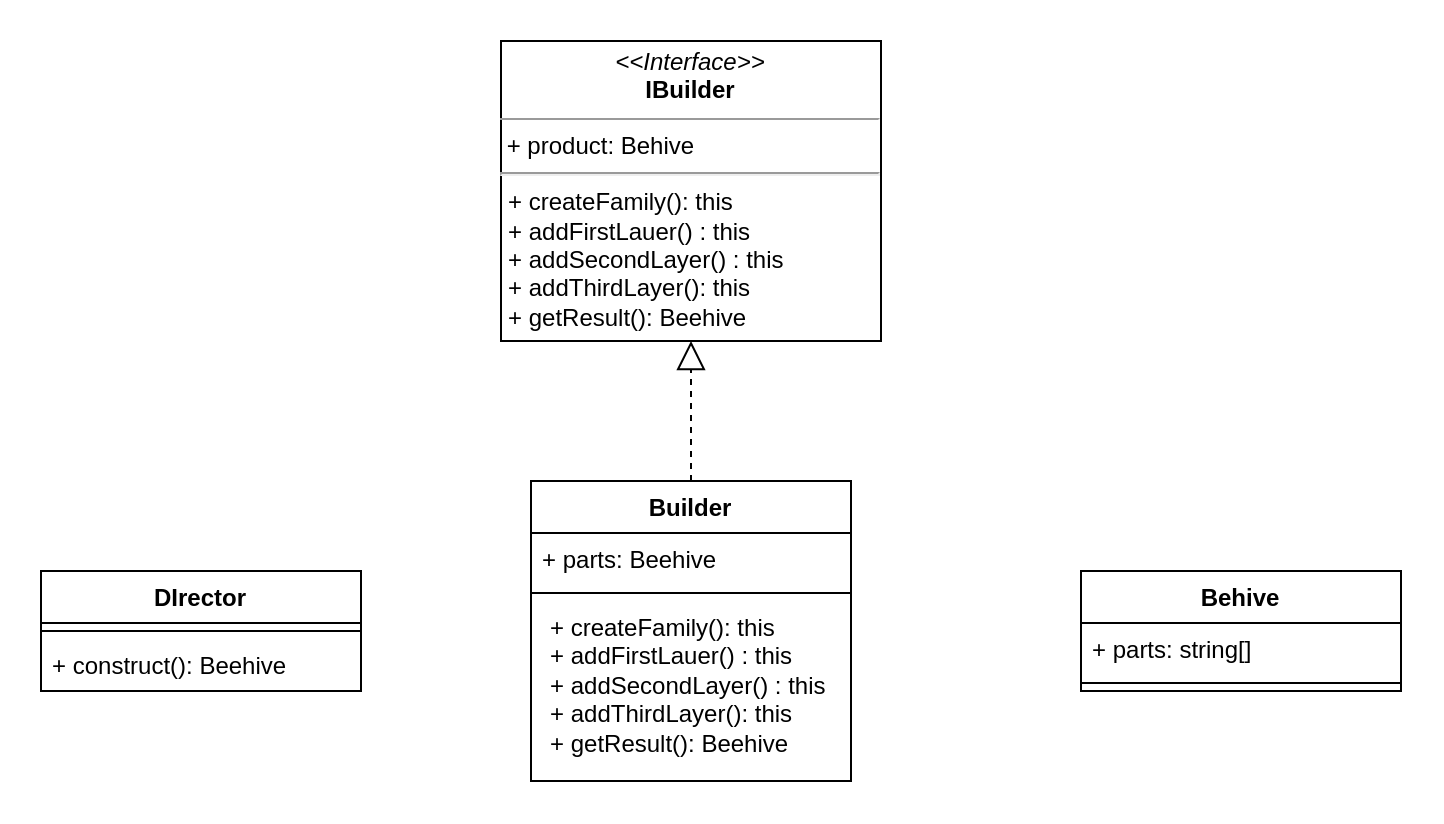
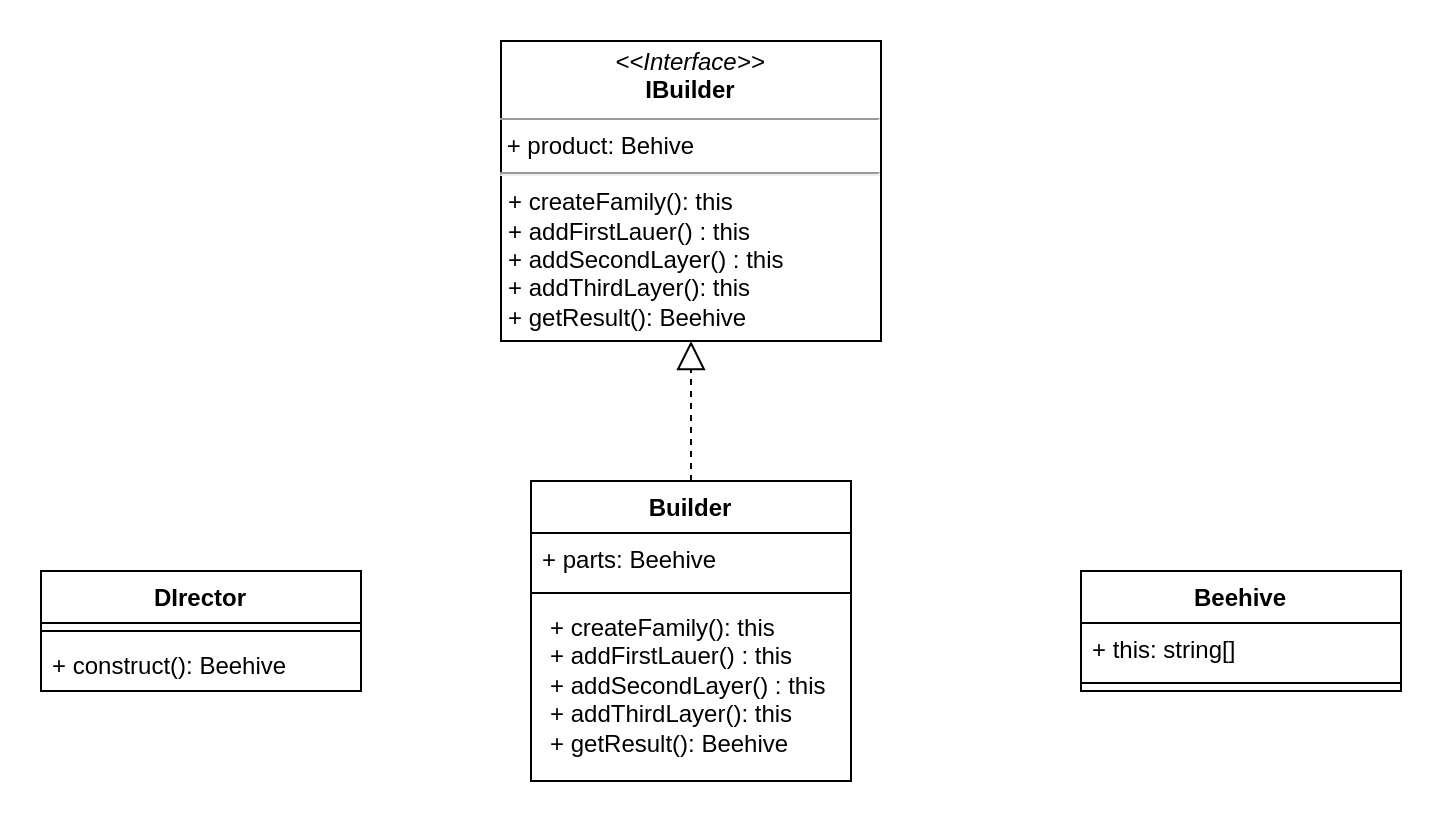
- <mxCell id="3" value="Behive" style="swimlane;fontStyle=1;align=center;verticalAlign=top;childLayout=stackLayout;horizontal=1;startSize=26;horizontalStack=0;resizeParent=1;resizeParentMax=0;resizeLast=0;collapsible=1;marginBottom=0;whiteSpace=wrap;html=1;" parent="1" vertex="1"><mxGeometry x="540" y="285" width="160" height="60" as="geometry" /></mxCell>
+ <mxCell id="3" value="Beehive" style="swimlane;fontStyle=1;align=center;verticalAlign=top;childLayout=stackLayout;horizontal=1;startSize=26;horizontalStack=0;resizeParent=1;resizeParentMax=0;resizeLast=0;collapsible=1;marginBottom=0;whiteSpace=wrap;html=1;" parent="1" vertex="1"><mxGeometry x="540" y="285" width="160" height="60" as="geometry" /></mxCell>
- <mxCell id="4" value="+ parts: string[]" style="text;strokeColor=none;fillColor=none;align=left;verticalAlign=top;spacingLeft=4;spacingRight=4;overflow=hidden;rotatable=0;points=[[0,0.5],[1,0.5]];portConstraint=eastwest;whiteSpace=wrap;html=1;" parent="3" vertex="1"><mxGeometry y="26" width="160" height="26" as="geometry" /></mxCell>
+ <mxCell id="4" value="+ this: string[]" style="text;strokeColor=none;fillColor=none;align=left;verticalAlign=top;spacingLeft=4;spacingRight=4;overflow=hidden;rotatable=0;points=[[0,0.5],[1,0.5]];portConstraint=eastwest;whiteSpace=wrap;html=1;" parent="3" vertex="1"><mxGeometry y="26" width="160" height="26" as="geometry" /></mxCell>
